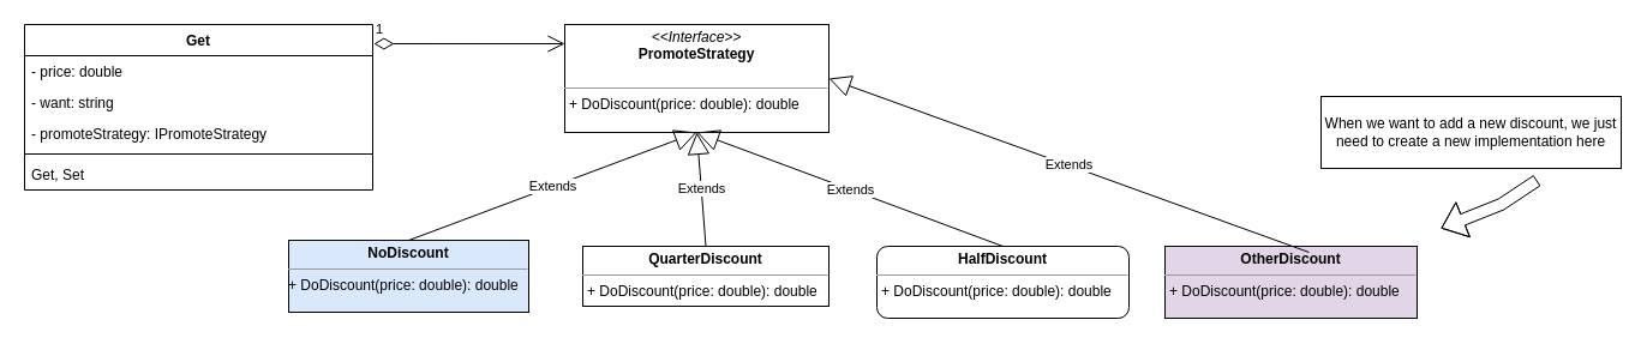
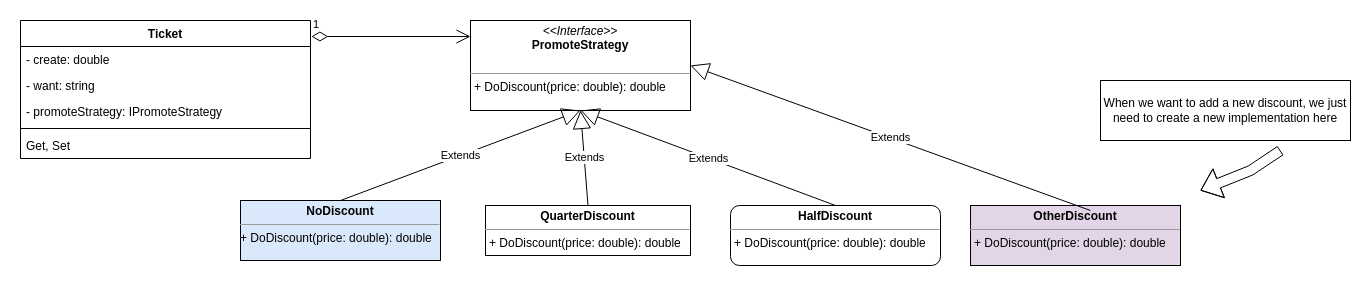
- <mxCell id="2" value="Get" style="swimlane;fontStyle=1;align=center;verticalAlign=top;childLayout=stackLayout;horizontal=1;startSize=26;horizontalStack=0;resizeParent=1;resizeParentMax=0;resizeLast=0;collapsible=1;marginBottom=0;" vertex="1" parent="1"><mxGeometry x="20" y="20" width="290" height="138" as="geometry" /></mxCell>
+ <mxCell id="2" value="Ticket" style="swimlane;fontStyle=1;align=center;verticalAlign=top;childLayout=stackLayout;horizontal=1;startSize=26;horizontalStack=0;resizeParent=1;resizeParentMax=0;resizeLast=0;collapsible=1;marginBottom=0;" vertex="1" parent="1"><mxGeometry x="20" y="20" width="290" height="138" as="geometry" /></mxCell>
- <mxCell id="3" value="- price: double" style="text;strokeColor=none;fillColor=none;align=left;verticalAlign=top;spacingLeft=4;spacingRight=4;overflow=hidden;rotatable=0;points=[[0,0.5],[1,0.5]];portConstraint=eastwest;" vertex="1" parent="2"><mxGeometry y="26" width="290" height="26" as="geometry" /></mxCell>
+ <mxCell id="3" value="- create: double" style="text;strokeColor=none;fillColor=none;align=left;verticalAlign=top;spacingLeft=4;spacingRight=4;overflow=hidden;rotatable=0;points=[[0,0.5],[1,0.5]];portConstraint=eastwest;" vertex="1" parent="2"><mxGeometry y="26" width="290" height="26" as="geometry" /></mxCell>
